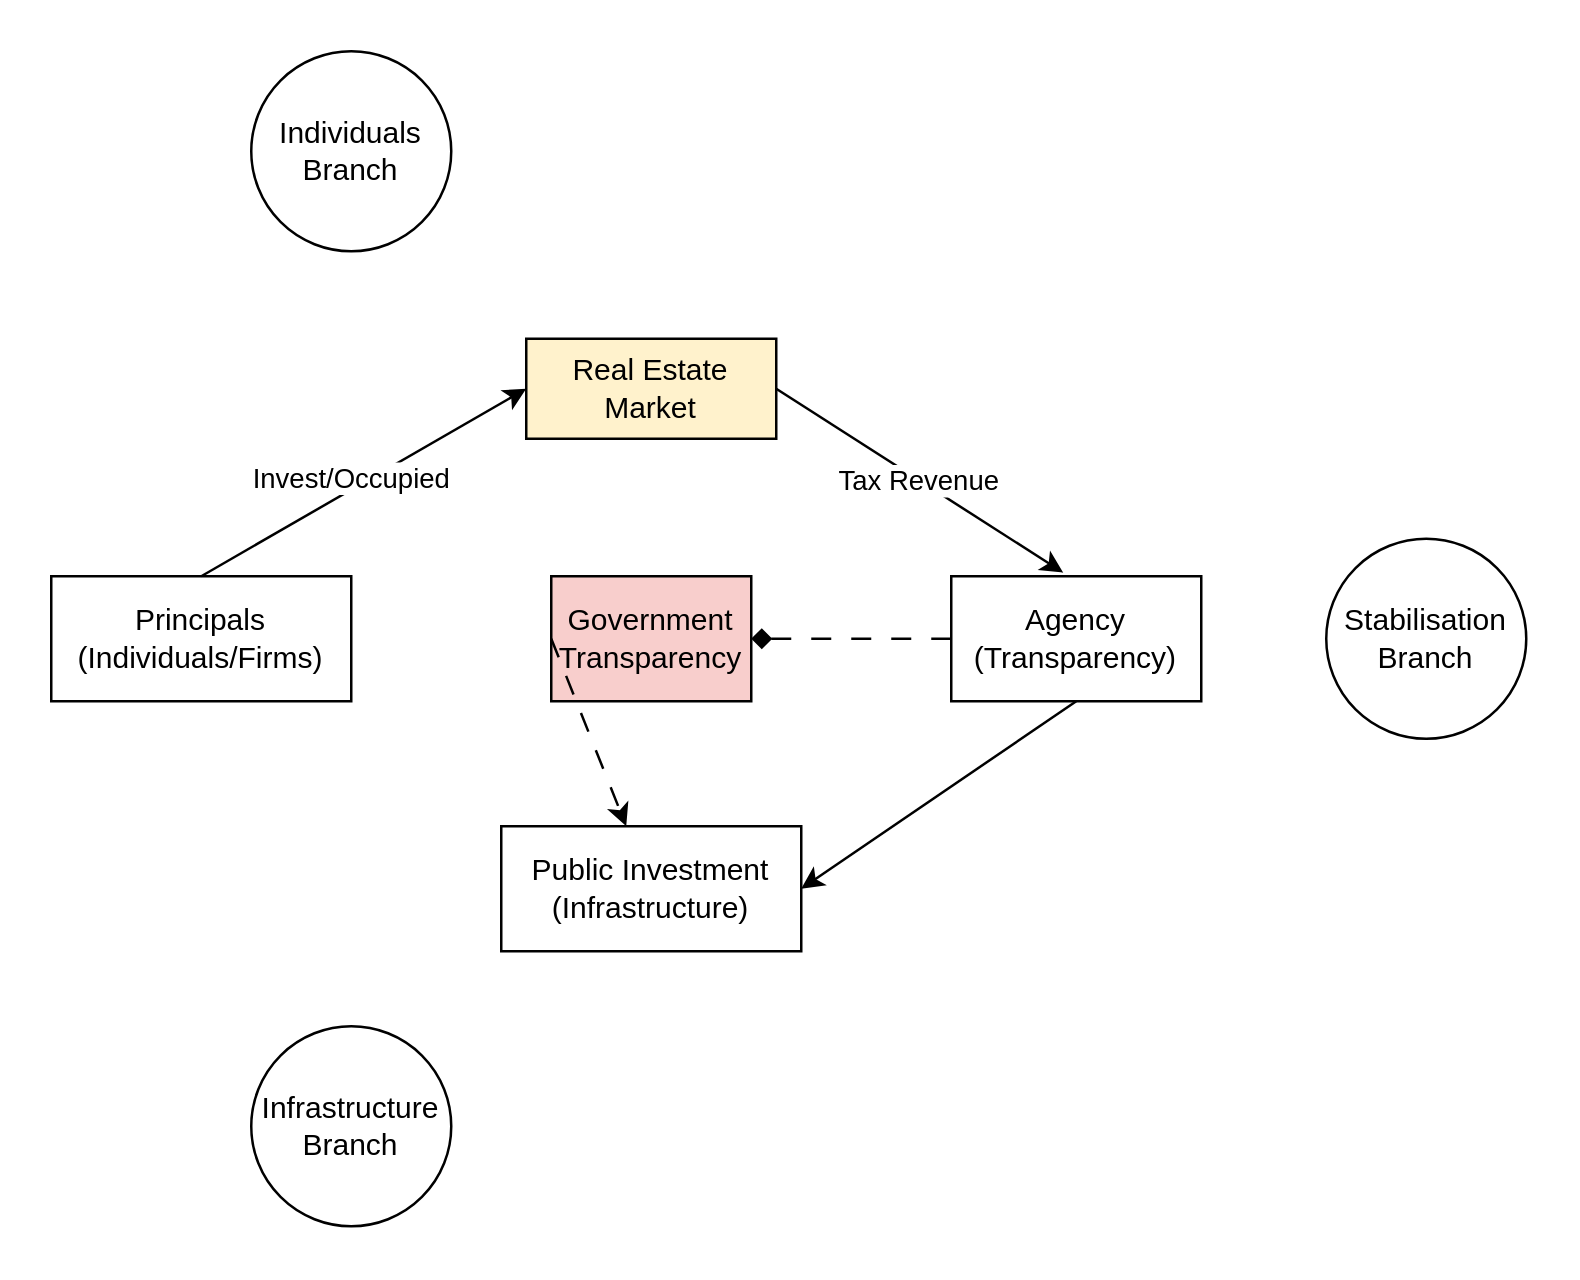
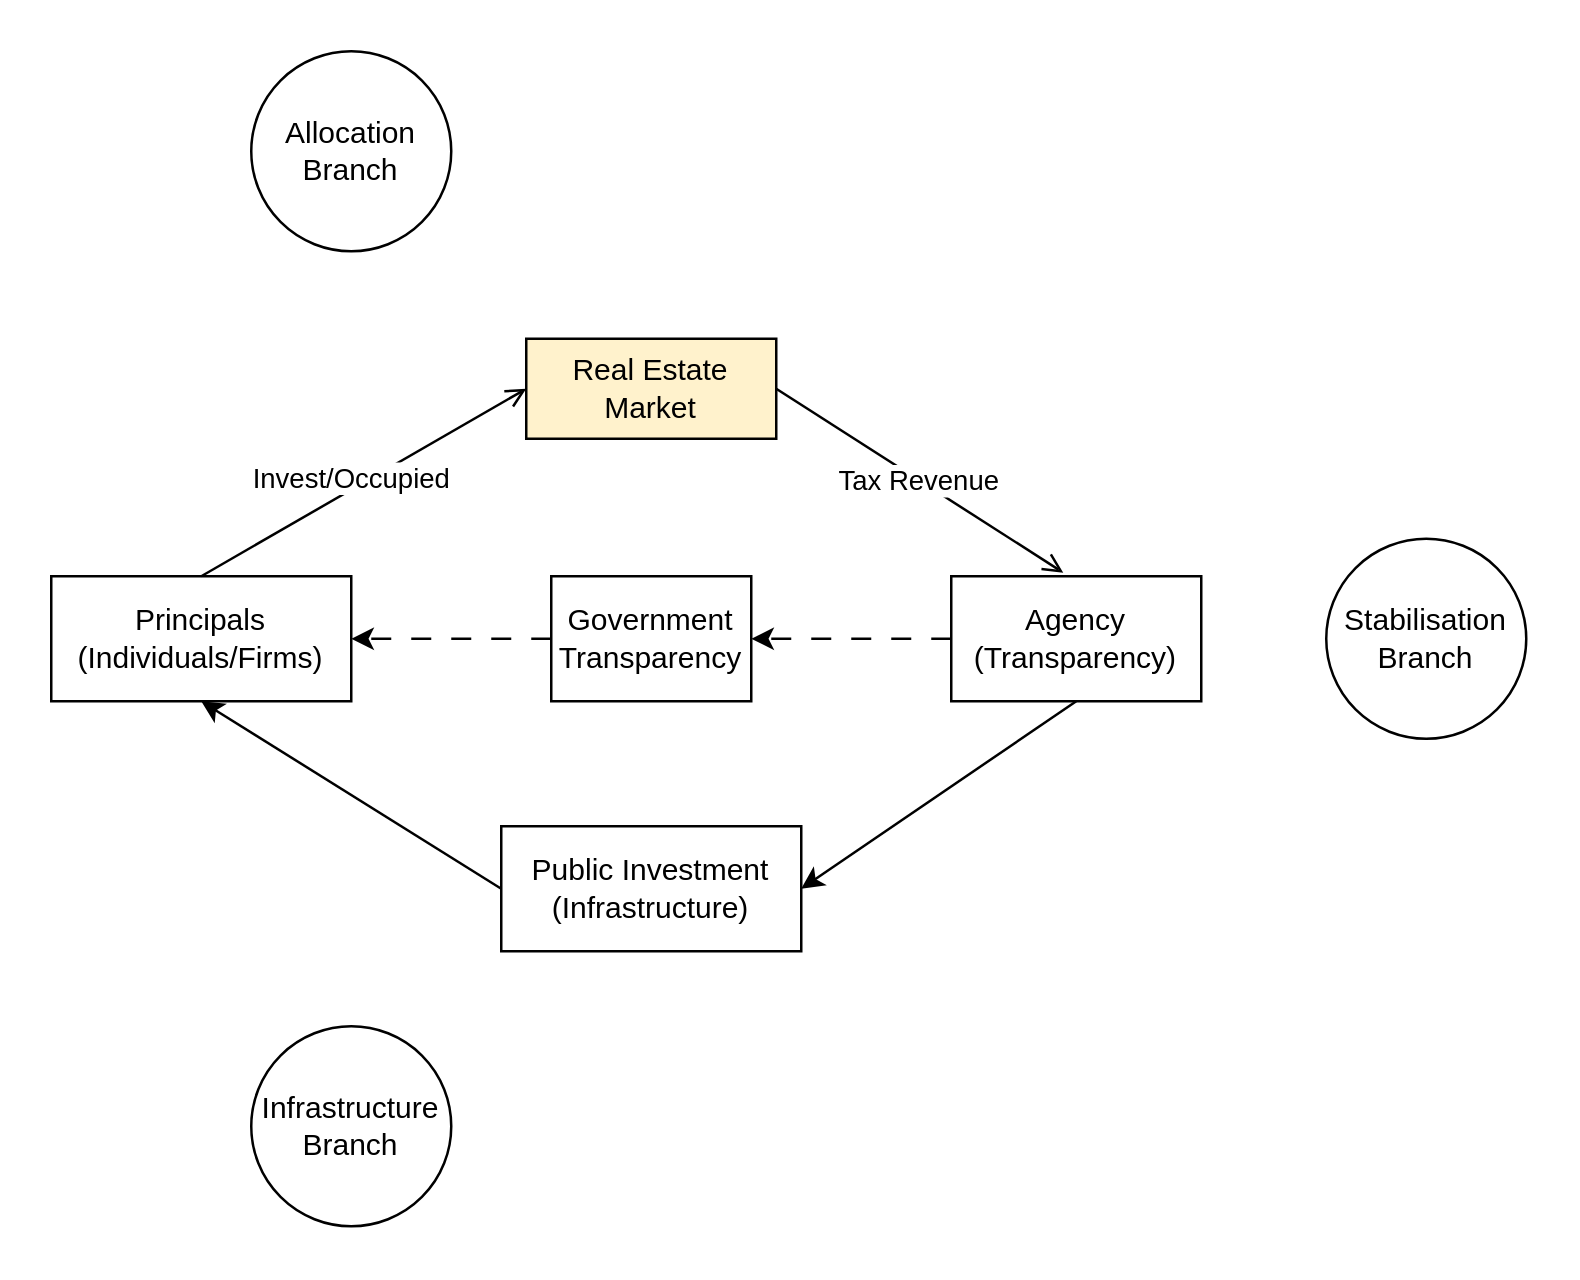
- <mxCell id="5" value="Individuals Branch" style="ellipse;whiteSpace=wrap;html=1;aspect=fixed;" vertex="1" parent="1"><mxGeometry x="100" y="20" width="80" height="80" as="geometry" /></mxCell>
+ <mxCell id="5" value="Allocation Branch" style="ellipse;whiteSpace=wrap;html=1;aspect=fixed;" vertex="1" parent="1"><mxGeometry x="100" y="20" width="80" height="80" as="geometry" /></mxCell>
- <mxCell id="11" value="" style="endArrow=classic;html=1;rounded=0;exitX=0.5;exitY=0;exitDx=0;exitDy=0;entryX=0;entryY=0.5;entryDx=0;entryDy=0;" edge="1" parent="1" source="8" target="4"><mxGeometry width="50" height="50" relative="1" as="geometry"><mxPoint x="100" y="220" as="sourcePoint" /><mxPoint x="150" y="170" as="targetPoint" /></mxGeometry></mxCell>
+ <mxCell id="11" value="" style="endArrow=open;html=1;rounded=0;exitX=0.5;exitY=0;exitDx=0;exitDy=0;entryX=0;entryY=0.5;entryDx=0;entryDy=0;" edge="1" parent="1" source="8" target="4"><mxGeometry width="50" height="50" relative="1" as="geometry"><mxPoint x="100" y="220" as="sourcePoint" /><mxPoint x="150" y="170" as="targetPoint" /></mxGeometry></mxCell>
- <mxCell id="13" value="Tax Revenue" style="endArrow=classic;html=1;rounded=0;exitX=1;exitY=0.5;exitDx=0;exitDy=0;entryX=0.448;entryY=-0.029;entryDx=0;entryDy=0;entryPerimeter=0;" edge="1" parent="1" source="4" target="3"><mxGeometry width="50" height="50" relative="1" as="geometry"><mxPoint x="340" y="220" as="sourcePoint" /><mxPoint x="390" y="170" as="targetPoint" /></mxGeometry></mxCell>
+ <mxCell id="13" value="Tax Revenue" style="endArrow=open;html=1;rounded=0;exitX=1;exitY=0.5;exitDx=0;exitDy=0;entryX=0.448;entryY=-0.029;entryDx=0;entryDy=0;entryPerimeter=0;" edge="1" parent="1" source="4" target="3"><mxGeometry width="50" height="50" relative="1" as="geometry"><mxPoint x="340" y="220" as="sourcePoint" /><mxPoint x="390" y="170" as="targetPoint" /></mxGeometry></mxCell>
- <mxCell id="2" value="Government Transparency" style="rounded=0;whiteSpace=wrap;html=1;fillColor=#f8cecc;" vertex="1" parent="1"><mxGeometry x="220" y="230" width="80" height="50" as="geometry" /></mxCell>
+ <mxCell id="2" value="Government Transparency" style="rounded=0;whiteSpace=wrap;html=1;" vertex="1" parent="1"><mxGeometry x="220" y="230" width="80" height="50" as="geometry" /></mxCell>
- <mxCell id="9" value="" style="endArrow=diamond;html=1;rounded=0;exitX=0;exitY=0.5;exitDx=0;exitDy=0;entryX=1;entryY=0.5;entryDx=0;entryDy=0;dashed=1;dashPattern=8 8;" edge="1" parent="1" source="3" target="2"><mxGeometry width="50" height="50" relative="1" as="geometry"><mxPoint x="260" y="300" as="sourcePoint" /><mxPoint x="310" y="250" as="targetPoint" /></mxGeometry></mxCell>
+ <mxCell id="9" value="" style="endArrow=classic;html=1;rounded=0;exitX=0;exitY=0.5;exitDx=0;exitDy=0;entryX=1;entryY=0.5;entryDx=0;entryDy=0;dashed=1;dashPattern=8 8;" edge="1" parent="1" source="3" target="2"><mxGeometry width="50" height="50" relative="1" as="geometry"><mxPoint x="260" y="300" as="sourcePoint" /><mxPoint x="310" y="250" as="targetPoint" /></mxGeometry></mxCell>
- <mxCell id="10" value="" style="endArrow=classic;html=1;rounded=0;exitX=0;exitY=0.5;exitDx=0;exitDy=0;dashed=1;dashPattern=8 8;" edge="1" parent="1" source="2" target="14"><mxGeometry width="50" height="50" relative="1" as="geometry"><mxPoint x="217" y="254.76" as="sourcePoint" /><mxPoint x="140" y="254.76" as="targetPoint" /></mxGeometry></mxCell>
+ <mxCell id="10" value="" style="endArrow=classic;html=1;rounded=0;exitX=0;exitY=0.5;exitDx=0;exitDy=0;entryX=1;entryY=0.5;entryDx=0;entryDy=0;dashed=1;dashPattern=8 8;" edge="1" parent="1" source="2" target="8"><mxGeometry width="50" height="50" relative="1" as="geometry"><mxPoint x="217" y="254.76" as="sourcePoint" /><mxPoint x="140" y="254.76" as="targetPoint" /></mxGeometry></mxCell>
+ <mxCell id="16" value="" style="endArrow=classic;html=1;rounded=0;exitX=0;exitY=0.5;exitDx=0;exitDy=0;entryX=0.5;entryY=1;entryDx=0;entryDy=0;" edge="1" parent="1" source="14" target="8"><mxGeometry width="50" height="50" relative="1" as="geometry"><mxPoint x="140" y="360" as="sourcePoint" /><mxPoint x="190" y="310" as="targetPoint" /></mxGeometry></mxCell>
